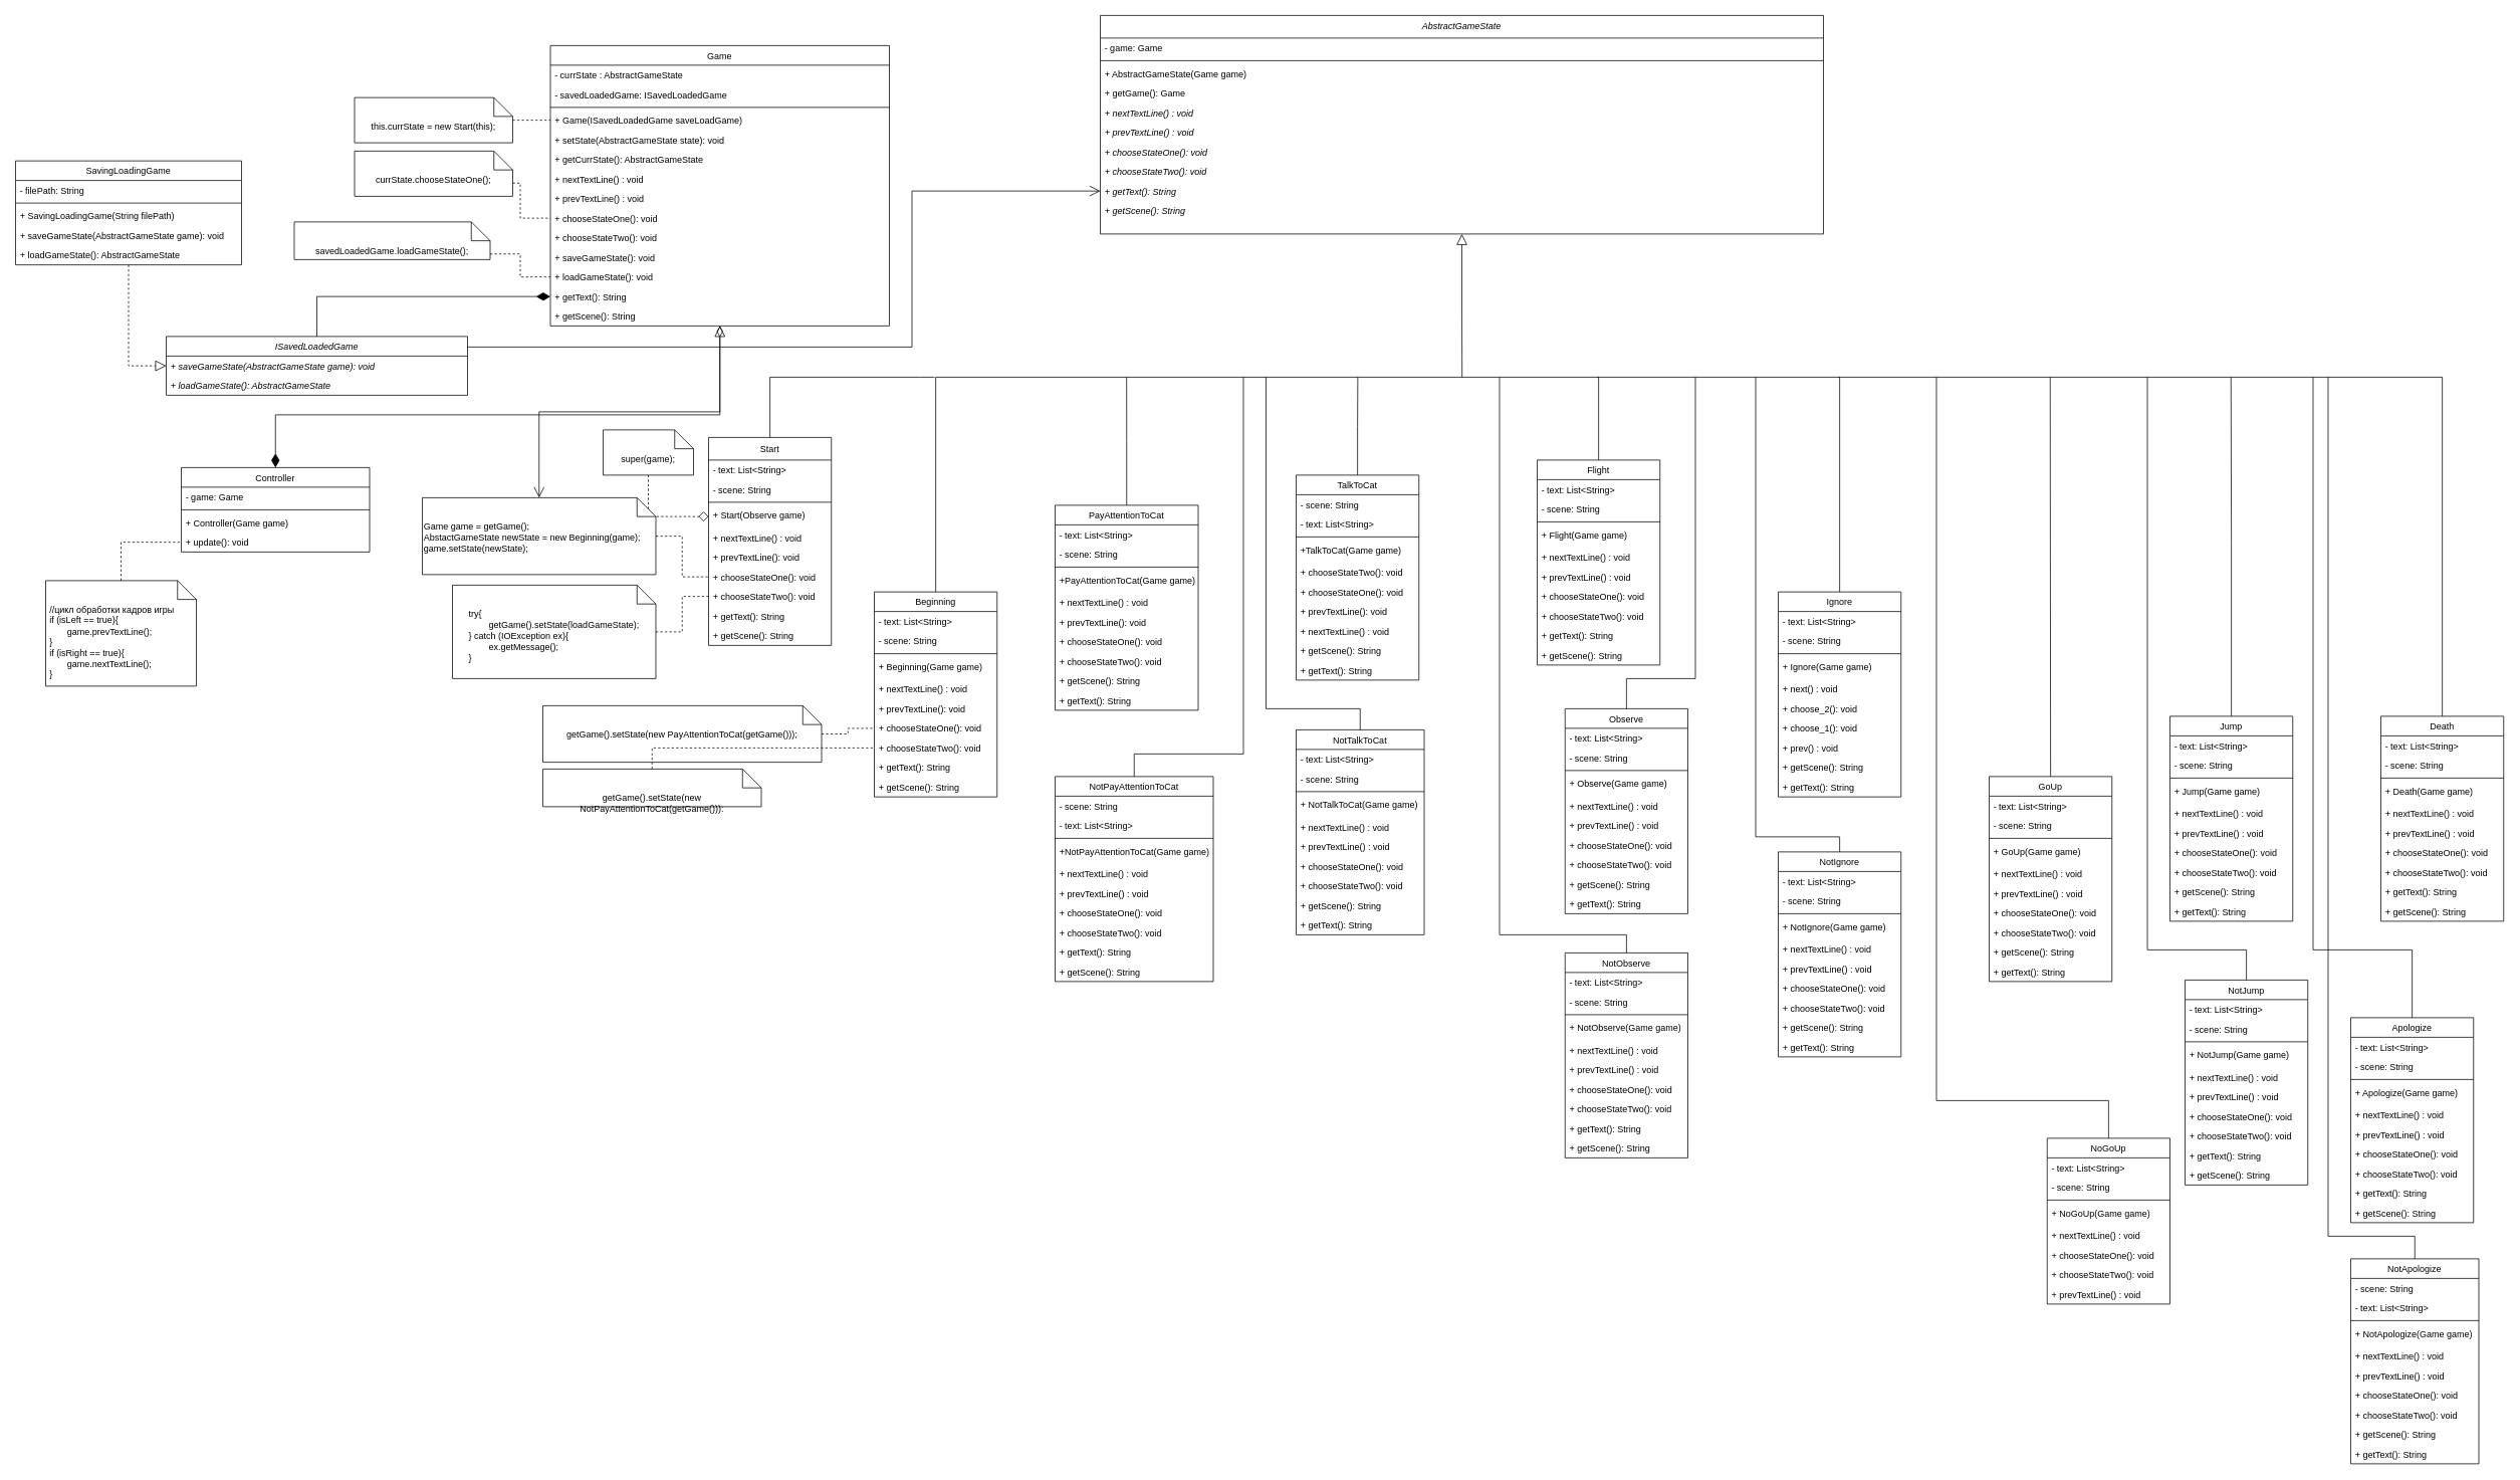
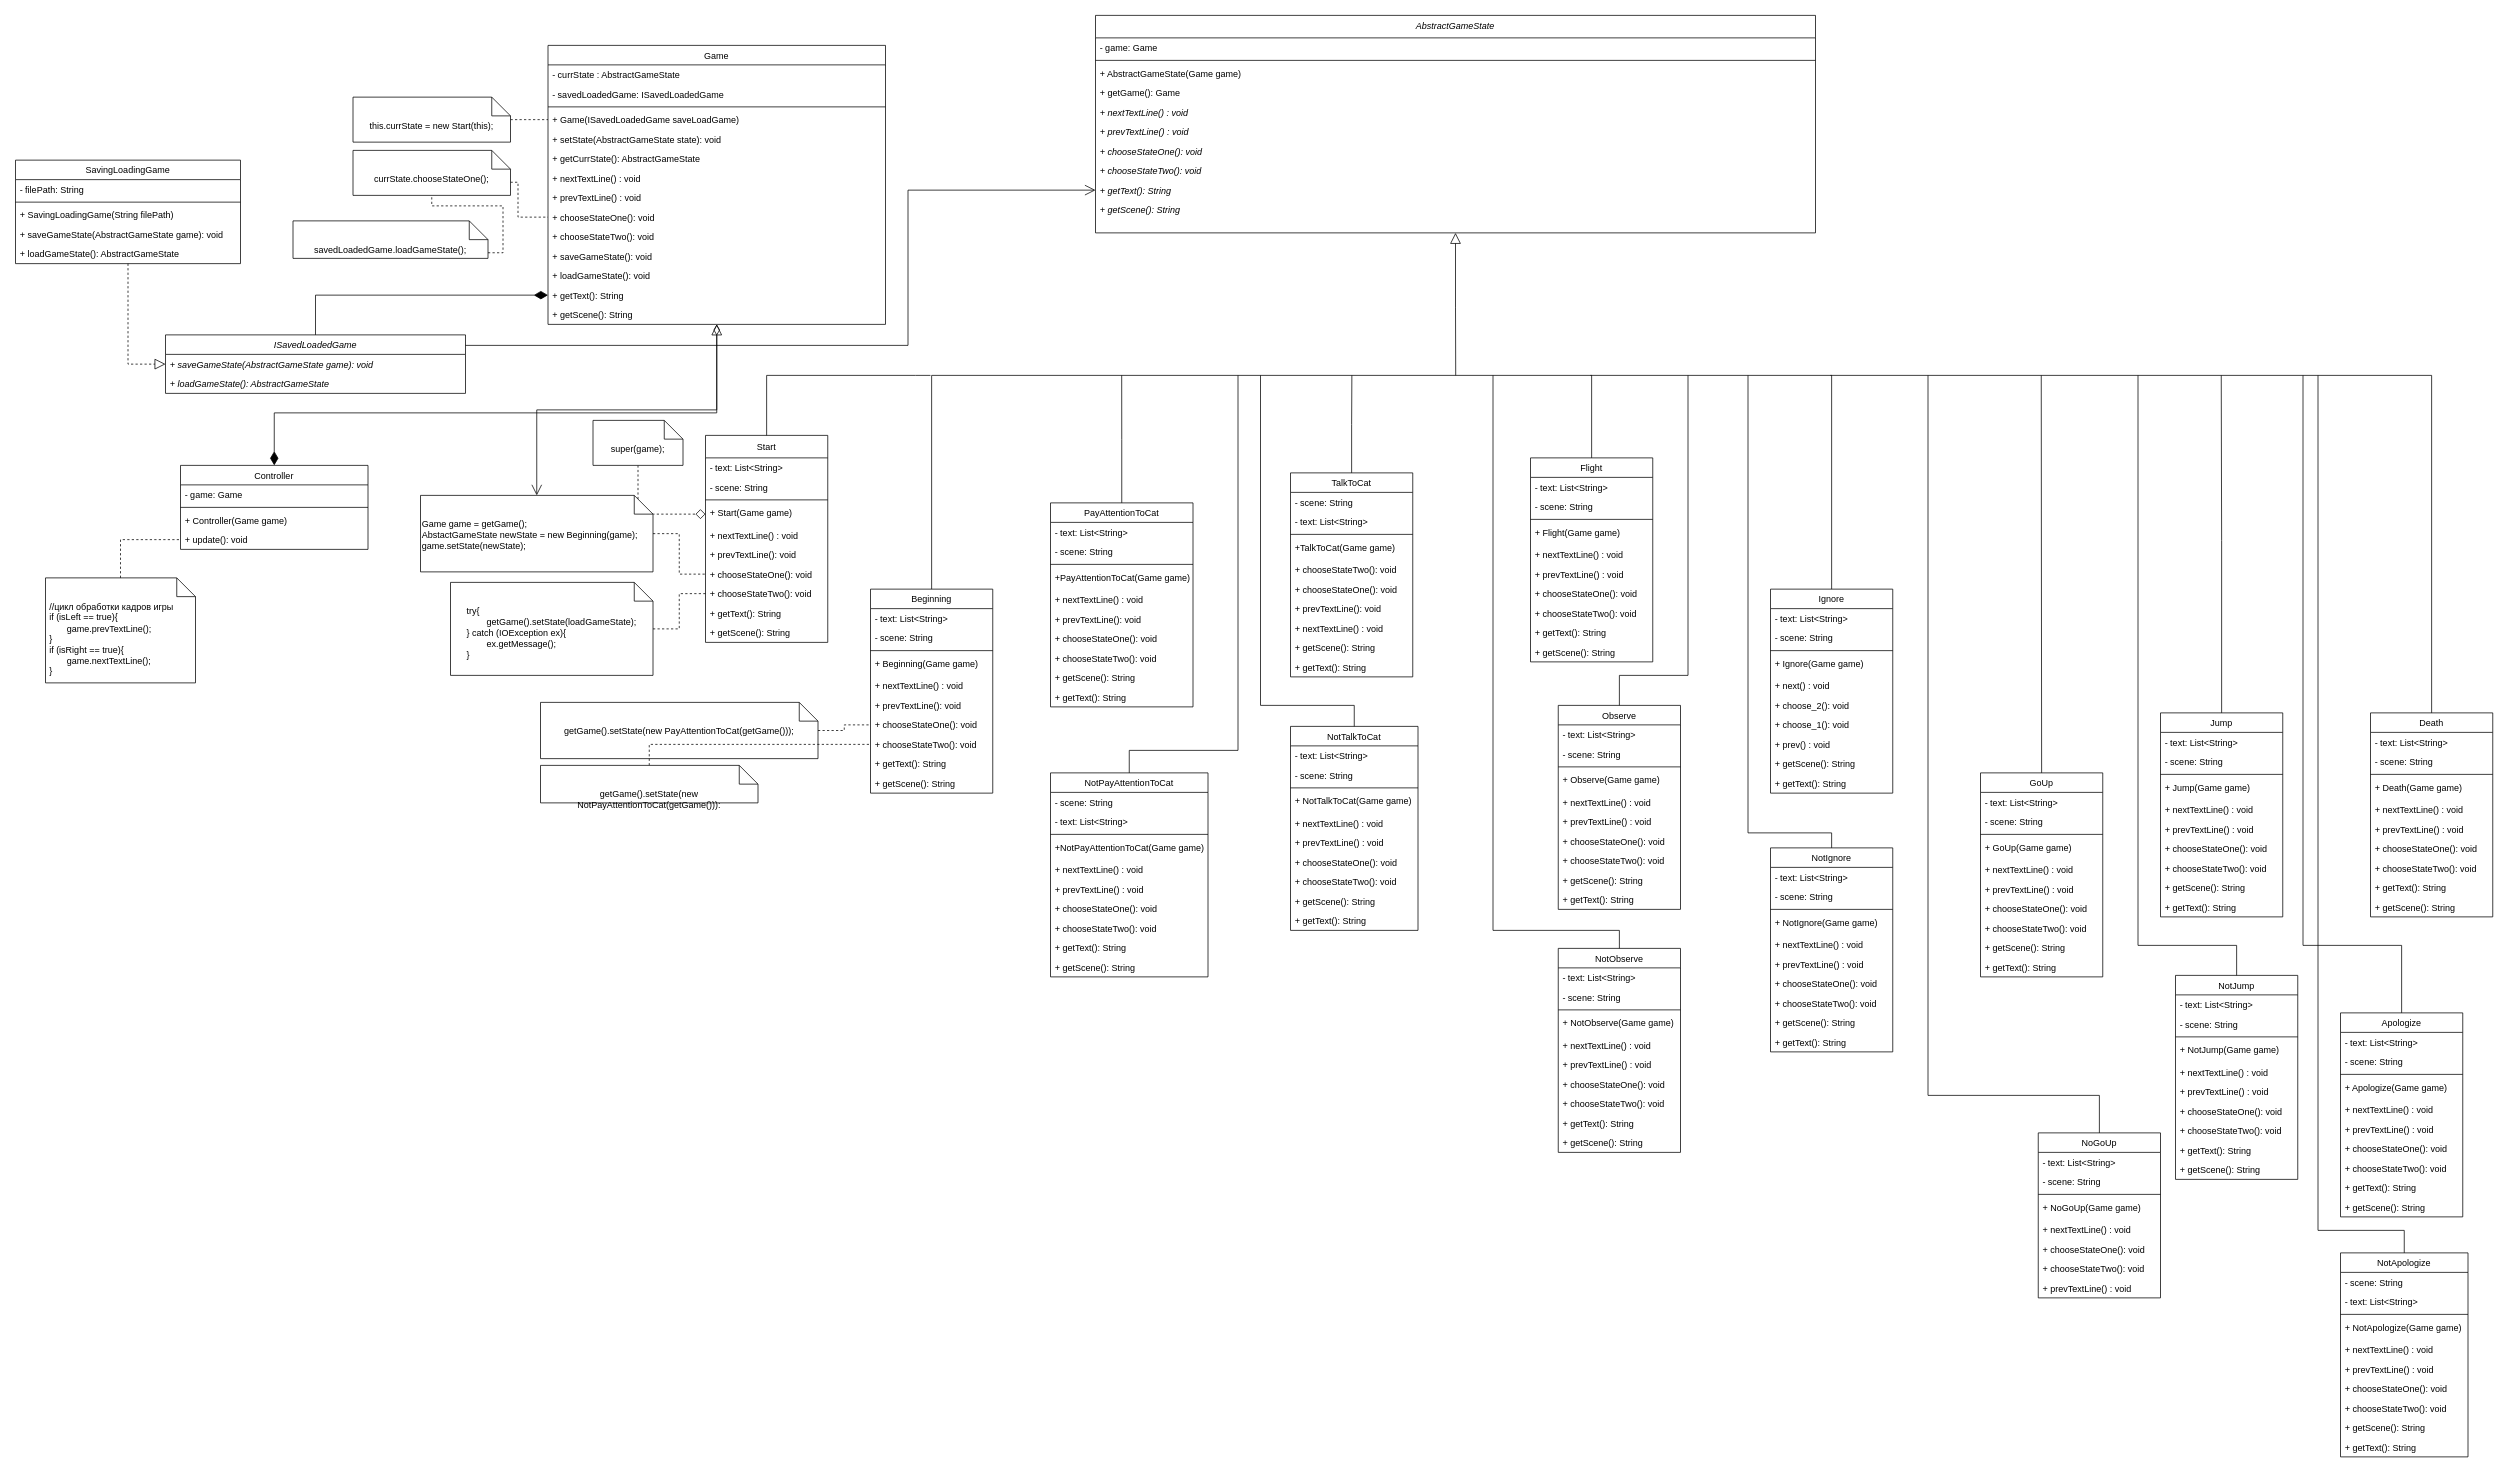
- <mxCell id="277" style="edgeStyle=orthogonalEdgeStyle;rounded=0;orthogonalLoop=1;jettySize=auto;html=1;exitX=0;exitY=0;exitDx=260;exitDy=42.5;exitPerimeter=0;entryX=0;entryY=0.5;entryDx=0;entryDy=0;dashed=1;endArrow=none;endFill=0;" edge="1" parent="1" source="278" target="14"><mxGeometry relative="1" as="geometry" /></mxCell>
+ <mxCell id="277" style="edgeStyle=orthogonalEdgeStyle;rounded=0;orthogonalLoop=1;jettySize=auto;html=1;exitX=0;exitY=0;exitDx=260;exitDy=42.5;exitPerimeter=0;dashed=1;endArrow=none;endFill=0;" edge="1" parent="1" source="278" target="234"><mxGeometry relative="1" as="geometry" /></mxCell>
- <mxCell id="262" value="super(game);" style="shape=note2;boundedLbl=1;whiteSpace=wrap;html=1;size=25;verticalAlign=top;align=center;" parent="1" vertex="1"><mxGeometry x="800" y="570" width="120" height="60" as="geometry" /></mxCell>
+ <mxCell id="262" value="super(game);" style="shape=note2;boundedLbl=1;whiteSpace=wrap;html=1;size=25;verticalAlign=top;align=center;" parent="1" vertex="1"><mxGeometry x="790" y="560" width="120" height="60" as="geometry" /></mxCell>
- <mxCell id="254" value="+ Start(Observe game)" style="text;strokeColor=none;fillColor=none;align=left;verticalAlign=top;spacingLeft=4;spacingRight=4;overflow=hidden;rotatable=0;points=[[0,0.5],[1,0.5]];portConstraint=eastwest;" parent="250" vertex="1"><mxGeometry y="90" width="163" height="30" as="geometry" /></mxCell>
+ <mxCell id="254" value="+ Start(Game game)" style="text;strokeColor=none;fillColor=none;align=left;verticalAlign=top;spacingLeft=4;spacingRight=4;overflow=hidden;rotatable=0;points=[[0,0.5],[1,0.5]];portConstraint=eastwest;" parent="250" vertex="1"><mxGeometry y="90" width="163" height="30" as="geometry" /></mxCell>
